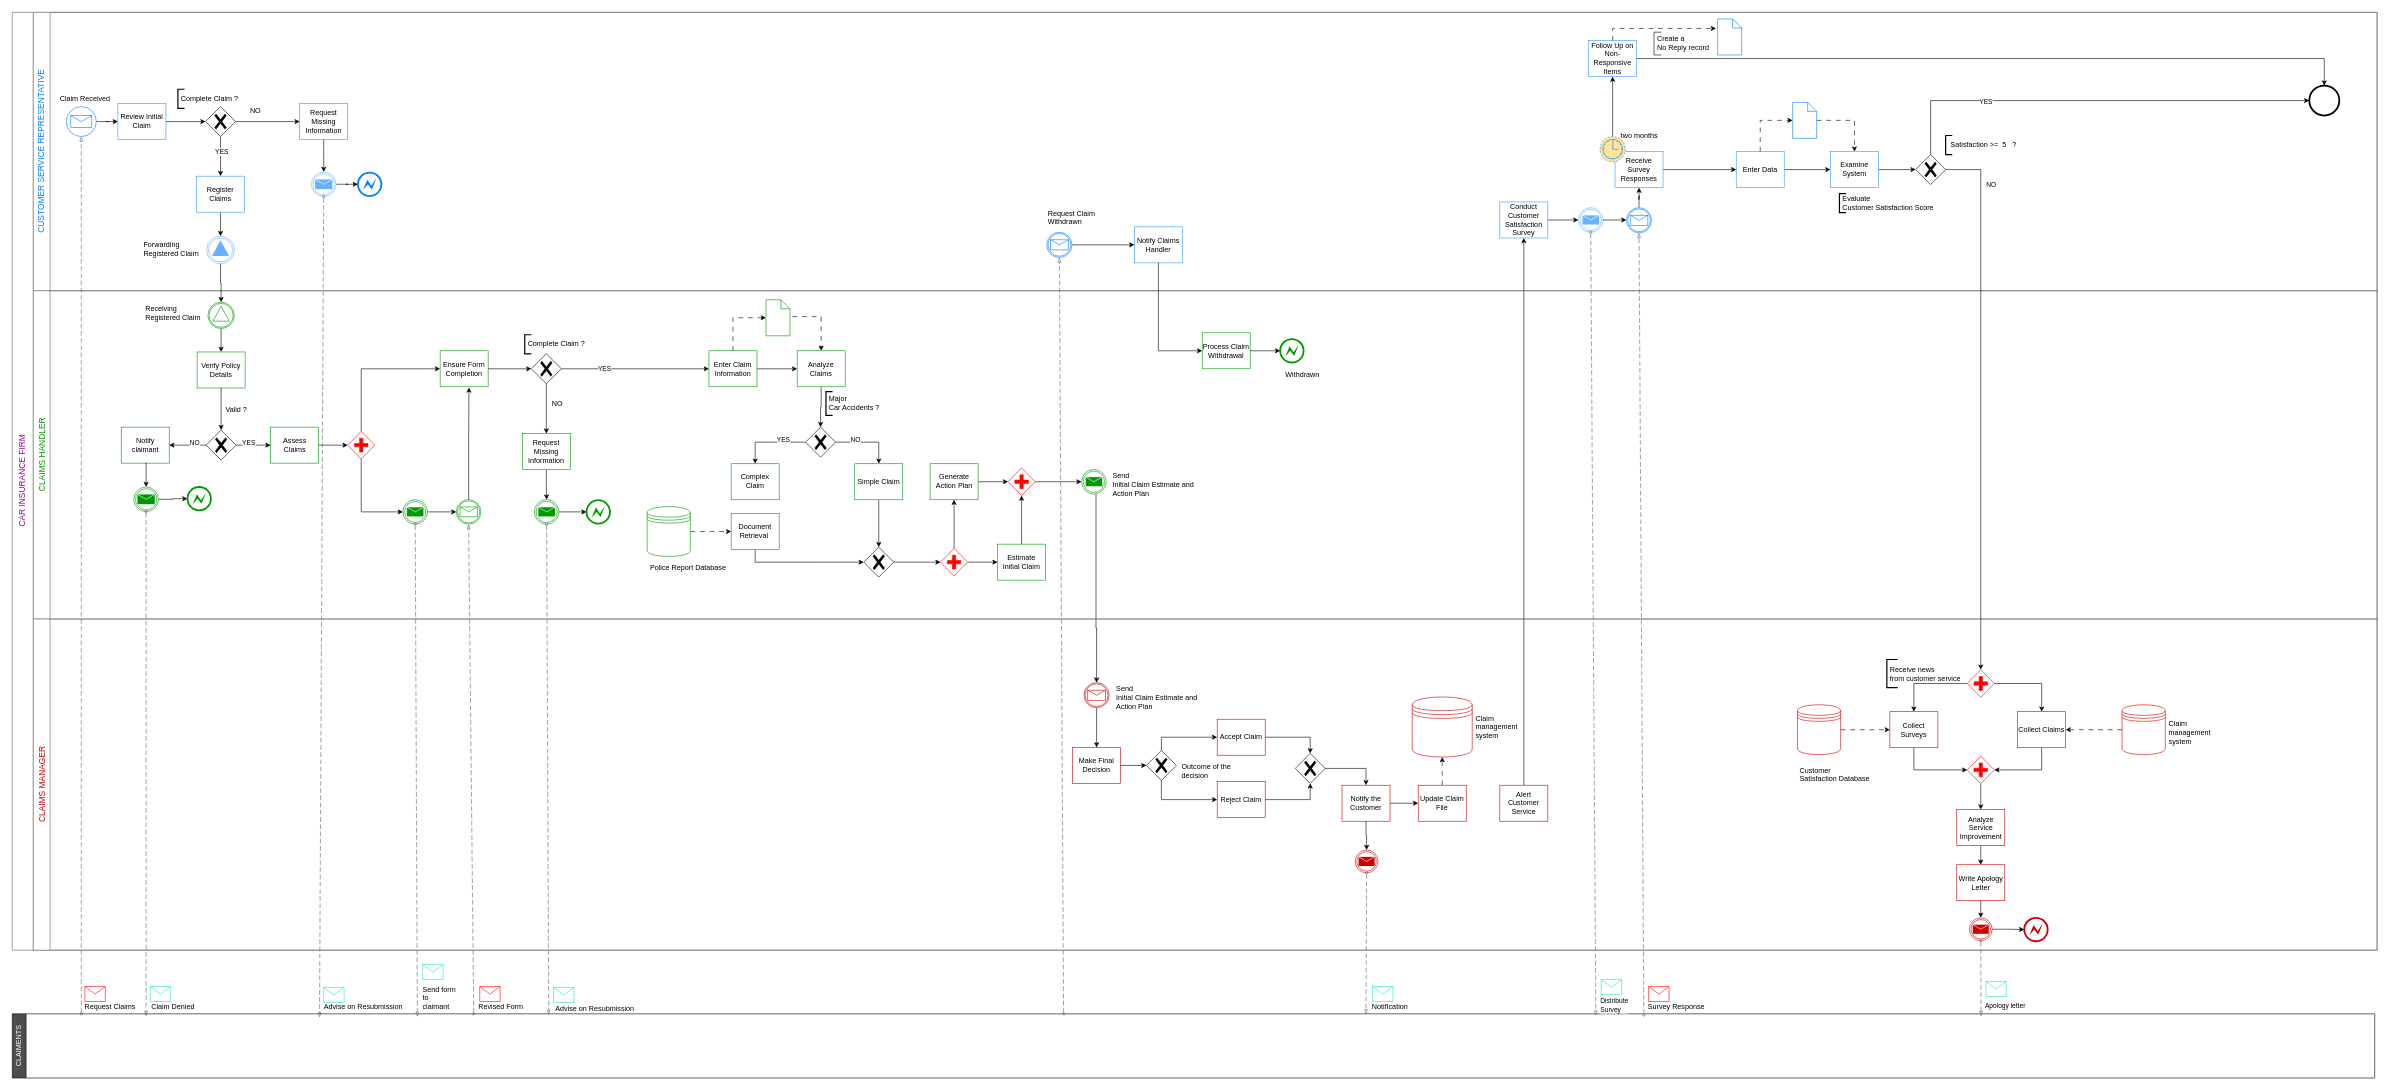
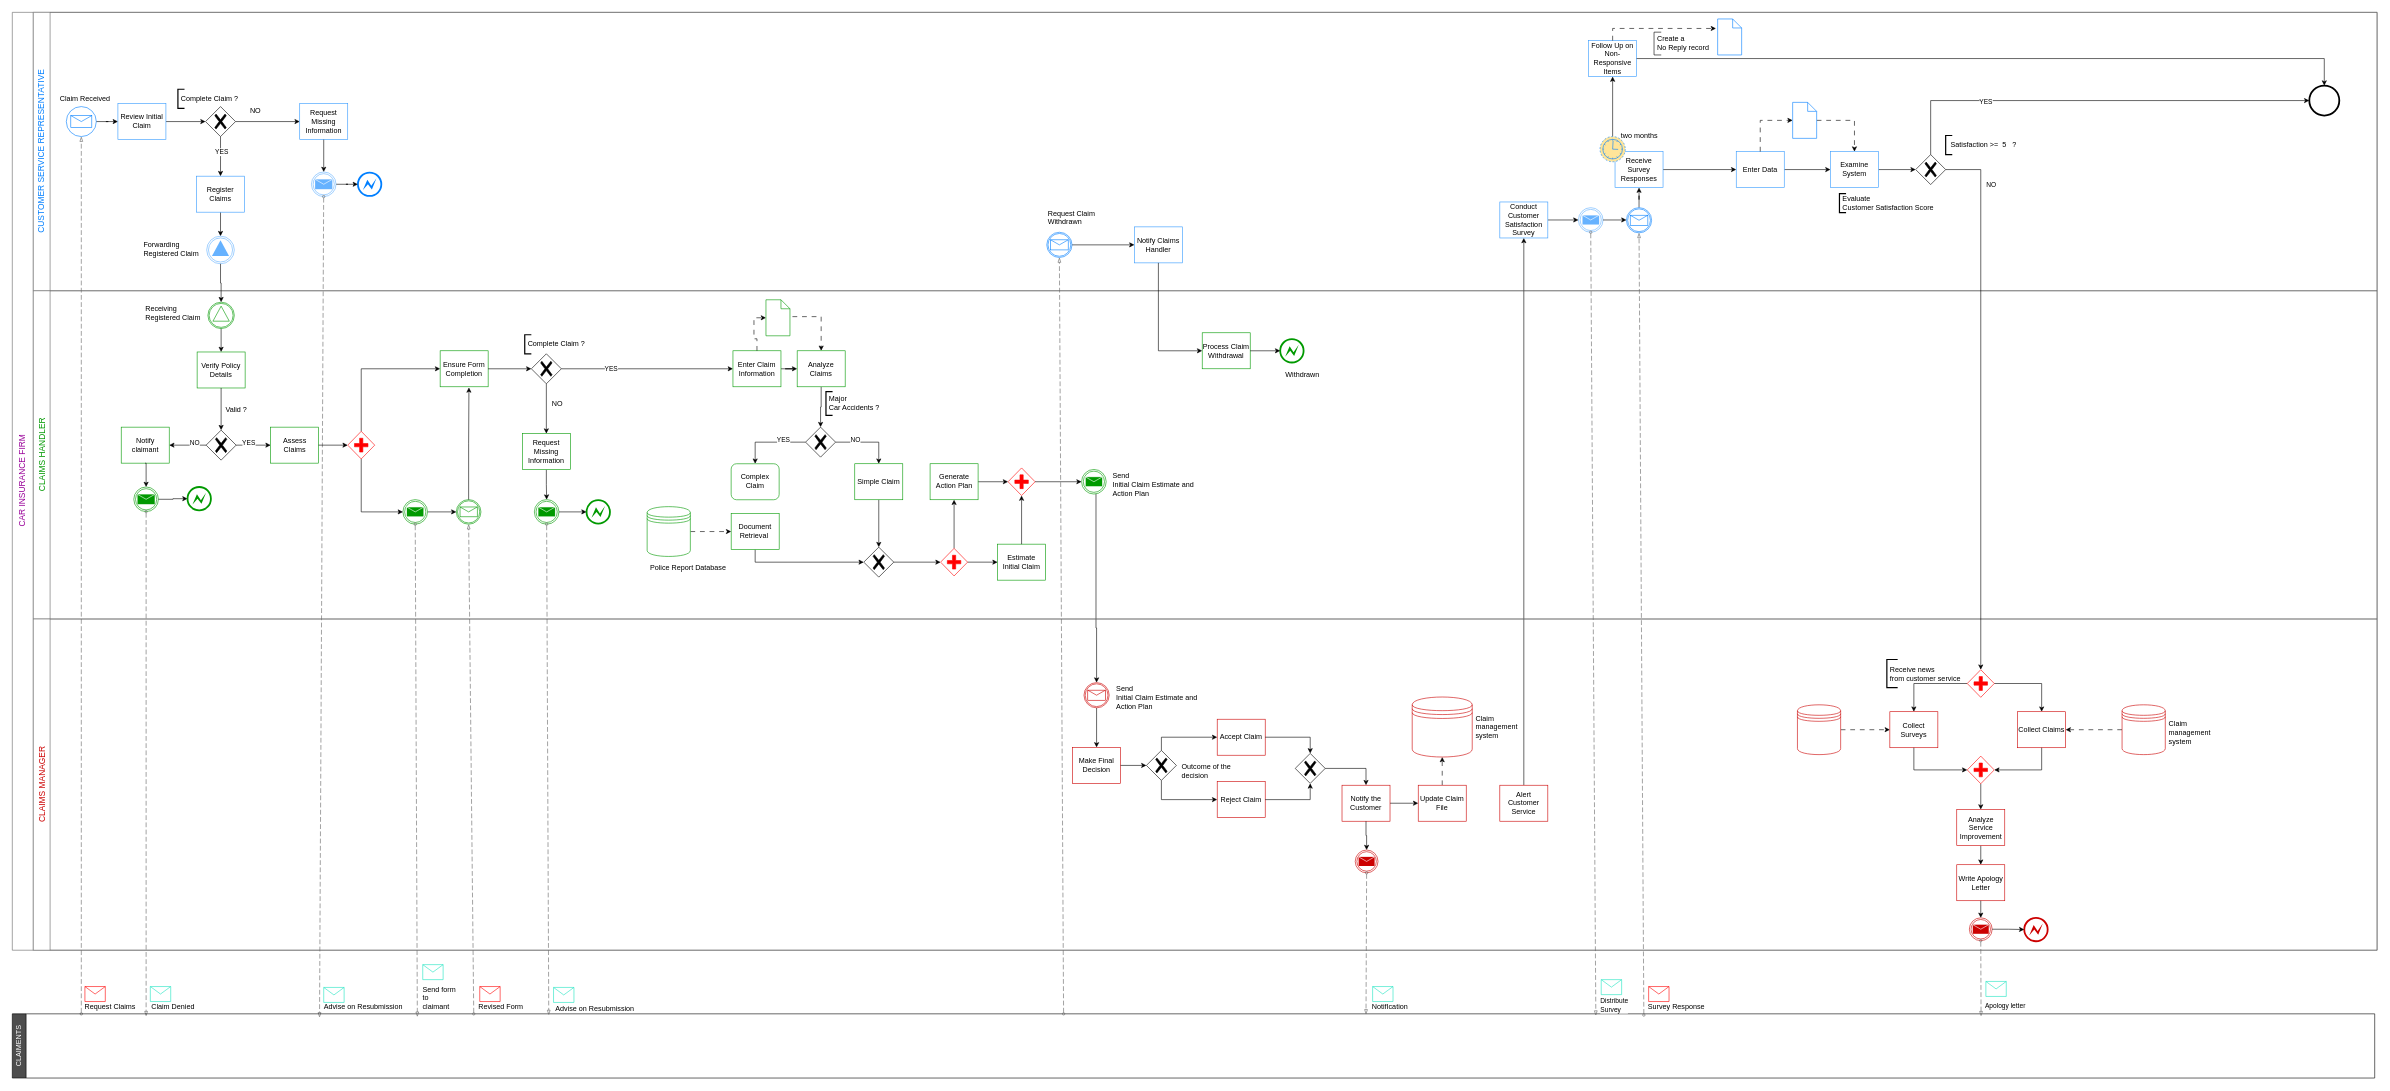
- <mxCell id="91" value="Enter Claim Information" style="rounded=0;whiteSpace=wrap;html=1;fontFamily=Helvetica;fontSize=12;fontColor=#000000;align=center;strokeColor=#009900;" vertex="1" parent="59"><mxGeometry x="1126" y="100" width="80" height="60" as="geometry" /></mxCell>
+ <mxCell id="91" value="Enter Claim Information" style="rounded=0;whiteSpace=wrap;html=1;fontFamily=Helvetica;fontSize=12;fontColor=#000000;align=center;strokeColor=#009900;" vertex="1" parent="59"><mxGeometry x="1166" y="100" width="80" height="60" as="geometry" /></mxCell>
- <mxCell id="104" value="Complex Claim" style="rounded=0;whiteSpace=wrap;html=1;fontFamily=Helvetica;fontSize=12;fontColor=#000000;align=center;strokeColor=#009900;" vertex="1" parent="59"><mxGeometry x="1163" y="288.25" width="80" height="60" as="geometry" /></mxCell>
+ <mxCell id="104" value="Complex Claim" style="whiteSpace=wrap;html=1;fontFamily=Helvetica;fontSize=12;fontColor=#000000;align=center;strokeColor=#009900;rounded=1;" vertex="1" parent="59"><mxGeometry x="1163" y="288.25" width="80" height="60" as="geometry" /></mxCell>
- <mxCell id="173" value="Customer &lt;br&gt;Satisfaction Database" style="text;whiteSpace=wrap;html=1;" vertex="1" parent="138"><mxGeometry x="2942" y="238.5" width="196" height="36" as="geometry" /></mxCell>
